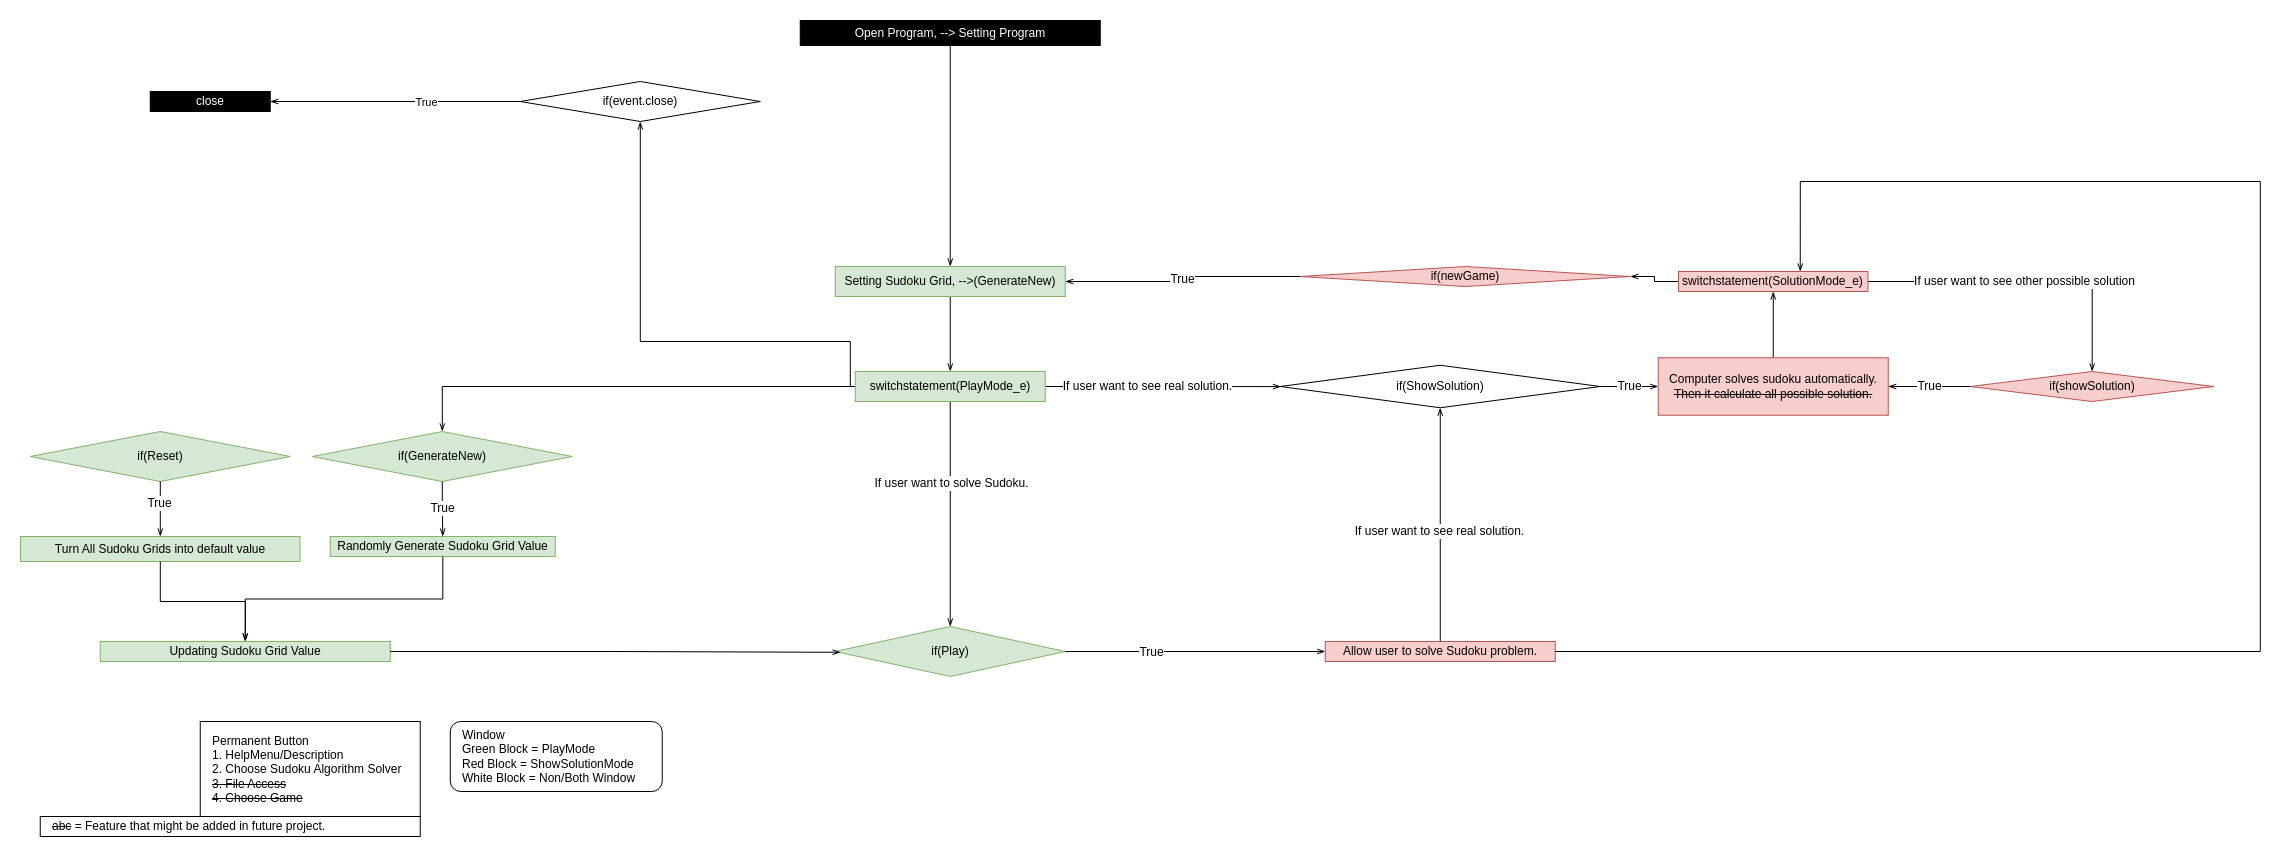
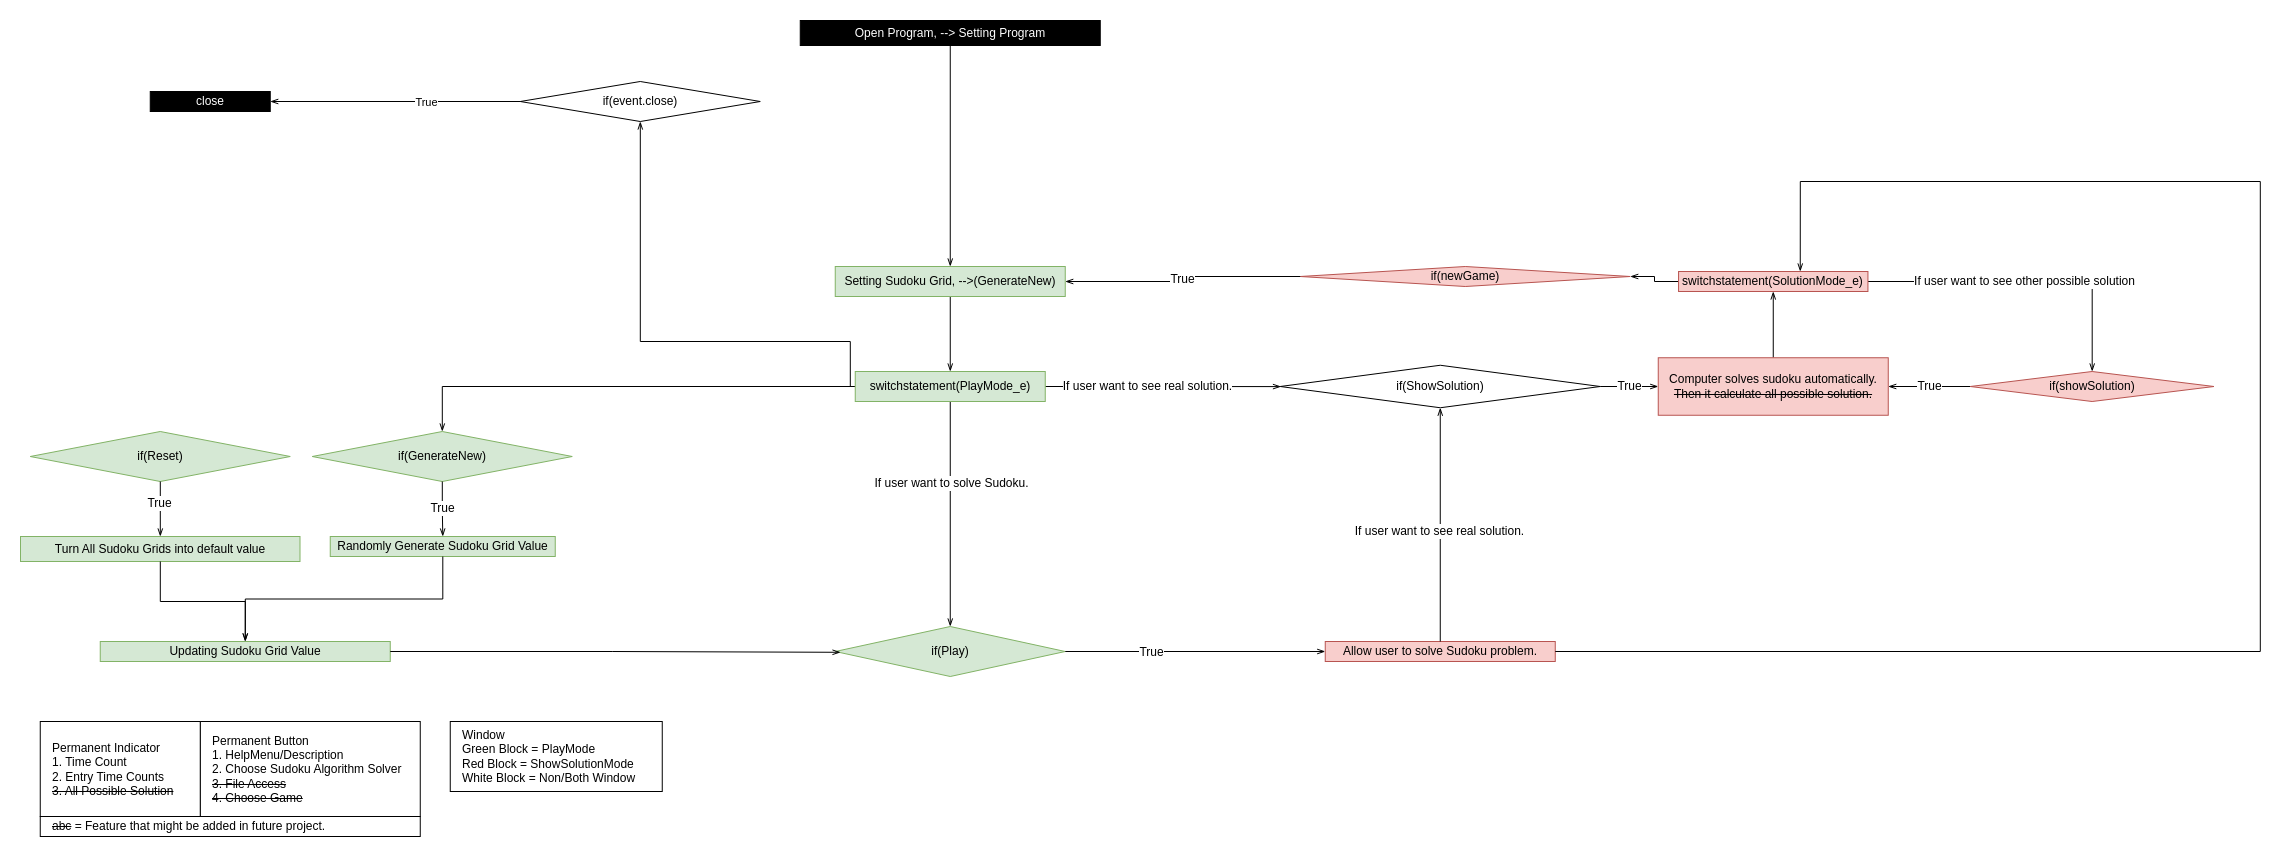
- <mxCell id="8" value="&lt;span style=&quot;white-space: pre&quot;&gt;Window&lt;/span&gt;&lt;br&gt;Green Block = PlayMode&lt;br&gt;Red Block = ShowSolutionMode&lt;br&gt;White Block = Non/Both Window" style="whiteSpace=wrap;html=1;fontSize=12;fontColor=#000000;fillColor=#FFFFFF;align=left;spacingLeft=10;rounded=1;" vertex="1" parent="1"><mxGeometry x="449.75" y="721" width="212" height="70" as="geometry" /></mxCell>
+ <mxCell id="8" value="&lt;span style=&quot;white-space: pre&quot;&gt;Window&lt;/span&gt;&lt;br&gt;Green Block = PlayMode&lt;br&gt;Red Block = ShowSolutionMode&lt;br&gt;White Block = Non/Both Window" style="rounded=0;whiteSpace=wrap;html=1;fontSize=12;fontColor=#000000;fillColor=#FFFFFF;align=left;spacingLeft=10;" vertex="1" parent="1"><mxGeometry x="449.75" y="721" width="212" height="70" as="geometry" /></mxCell>
+ <mxCell id="5" value="&lt;span style=&quot;white-space: pre&quot;&gt;Permanent Indicator&lt;br&gt;1. Time Count&lt;br&gt;2. Entry Time Counts&lt;br&gt;&lt;strike&gt;3. All Possible Solution&lt;/strike&gt;&lt;br&gt;&lt;/span&gt;" style="rounded=0;whiteSpace=wrap;html=1;fontSize=12;fontColor=#000000;fillColor=#FFFFFF;align=left;spacingLeft=10;" vertex="1" parent="3"><mxGeometry width="160" height="95" as="geometry" /></mxCell>
